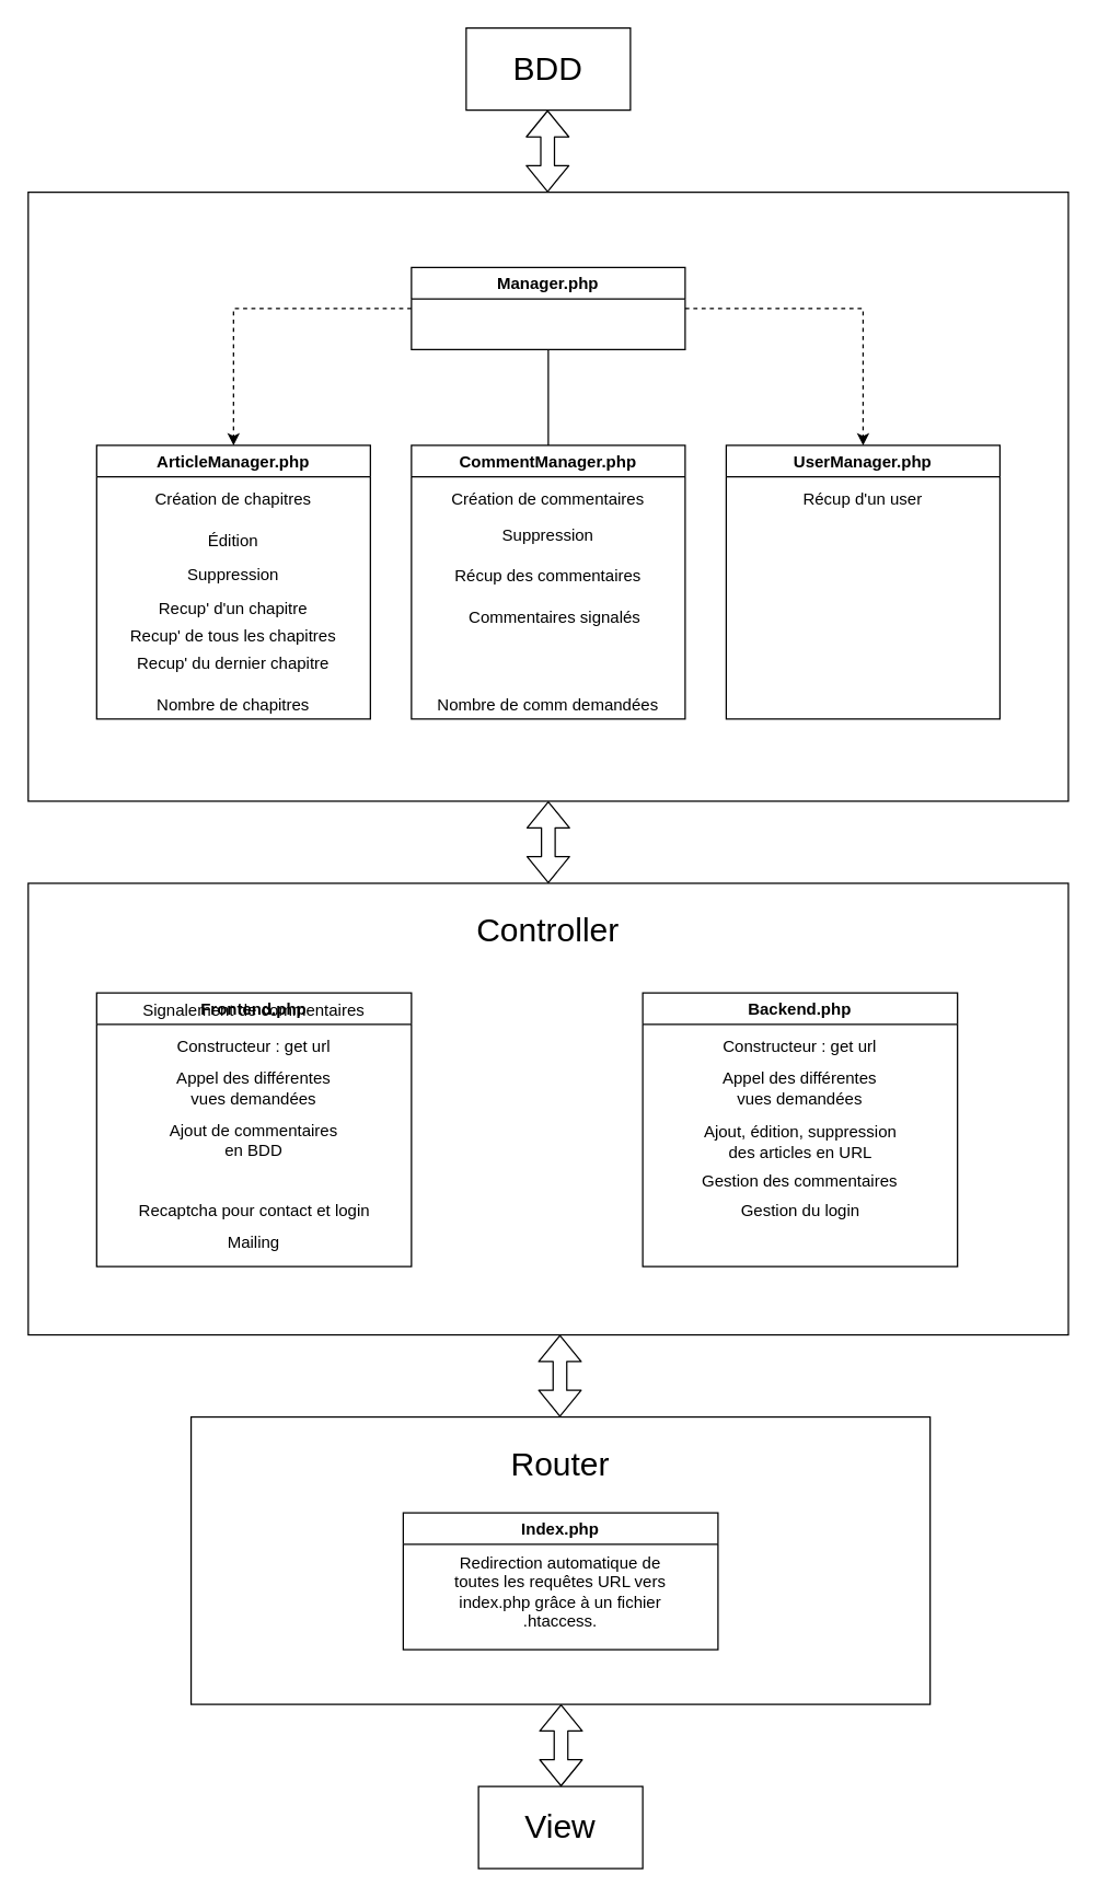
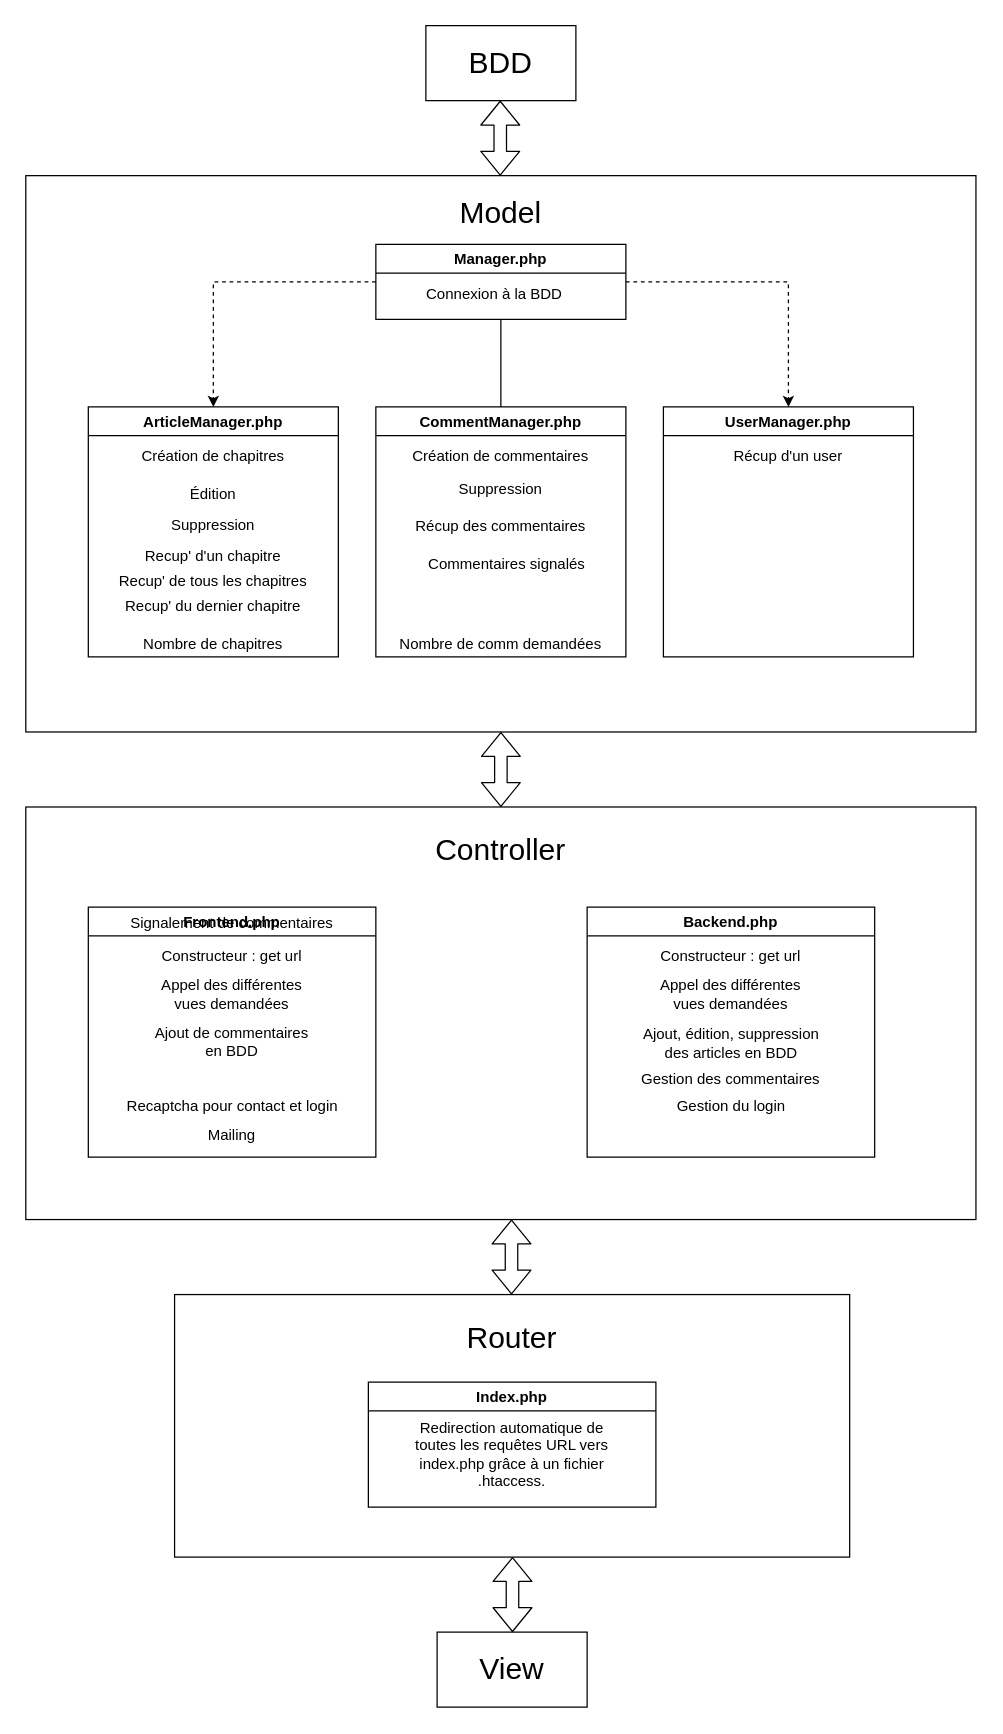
+ <mxCell id="5" value="&lt;div&gt;&lt;font style=&quot;font-size: 24px&quot;&gt;Model&lt;/font&gt;&lt;/div&gt;" style="text;html=1;strokeColor=none;fillColor=none;align=center;verticalAlign=middle;whiteSpace=wrap;rounded=0;" vertex="1" parent="1"><mxGeometry x="300" y="155" width="200" height="30" as="geometry" /></mxCell>
+ <mxCell id="11" value="Connexion à la BDD" style="text;html=1;strokeColor=none;fillColor=none;align=center;verticalAlign=middle;whiteSpace=wrap;rounded=0;" vertex="1" parent="10"><mxGeometry x="10" y="30" width="170" height="20" as="geometry" /></mxCell>
- <mxCell id="44" value="Ajout, édition, suppression des articles en URL" style="text;html=1;strokeColor=none;fillColor=none;align=center;verticalAlign=middle;whiteSpace=wrap;rounded=0;" vertex="1" parent="41"><mxGeometry x="37.5" y="99" width="155" height="20" as="geometry" /></mxCell>
+ <mxCell id="44" value="Ajout, édition, suppression des articles en BDD" style="text;html=1;strokeColor=none;fillColor=none;align=center;verticalAlign=middle;whiteSpace=wrap;rounded=0;" vertex="1" parent="41"><mxGeometry x="37.5" y="99" width="155" height="20" as="geometry" /></mxCell>
